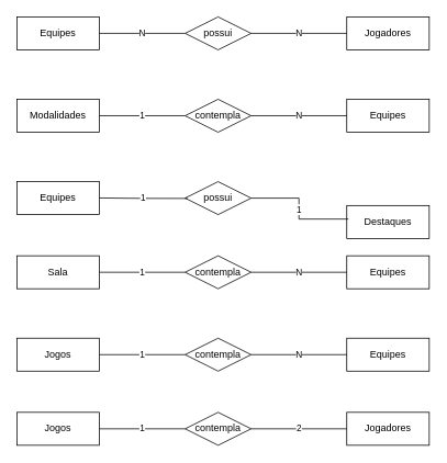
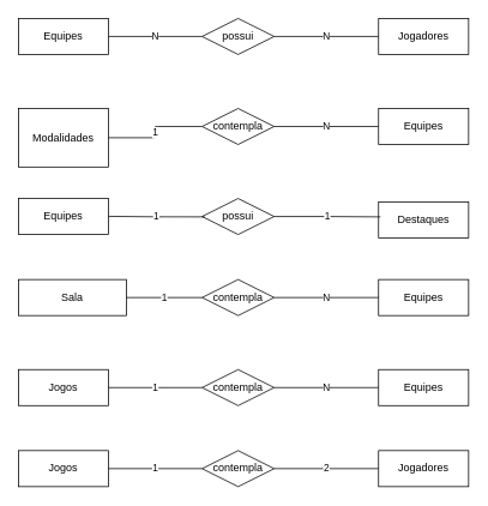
- <mxCell id="3" value="Modalidades" style="whiteSpace=wrap;html=1;align=center;" vertex="1" parent="1"><mxGeometry x="20" y="120" width="100" height="40" as="geometry" /></mxCell>
+ <mxCell id="3" value="Modalidades" style="whiteSpace=wrap;html=1;align=center;" vertex="1" parent="1"><mxGeometry x="20" y="120" width="100" height="65" as="geometry" /></mxCell>
- <mxCell id="4" value="Destaques" style="whiteSpace=wrap;html=1;align=center;" vertex="1" parent="1"><mxGeometry x="420" y="249" width="100" height="40" as="geometry" /></mxCell>
+ <mxCell id="4" value="Destaques" style="whiteSpace=wrap;html=1;align=center;" vertex="1" parent="1"><mxGeometry x="420" y="224" width="100" height="40" as="geometry" /></mxCell>
- <mxCell id="17" value="Sala" style="whiteSpace=wrap;html=1;align=center;" vertex="1" parent="1"><mxGeometry x="20" y="310" width="100" height="40" as="geometry" /></mxCell>
+ <mxCell id="17" value="Sala" style="whiteSpace=wrap;html=1;align=center;" vertex="1" parent="1"><mxGeometry x="20" y="310" width="120" height="40" as="geometry" /></mxCell>
